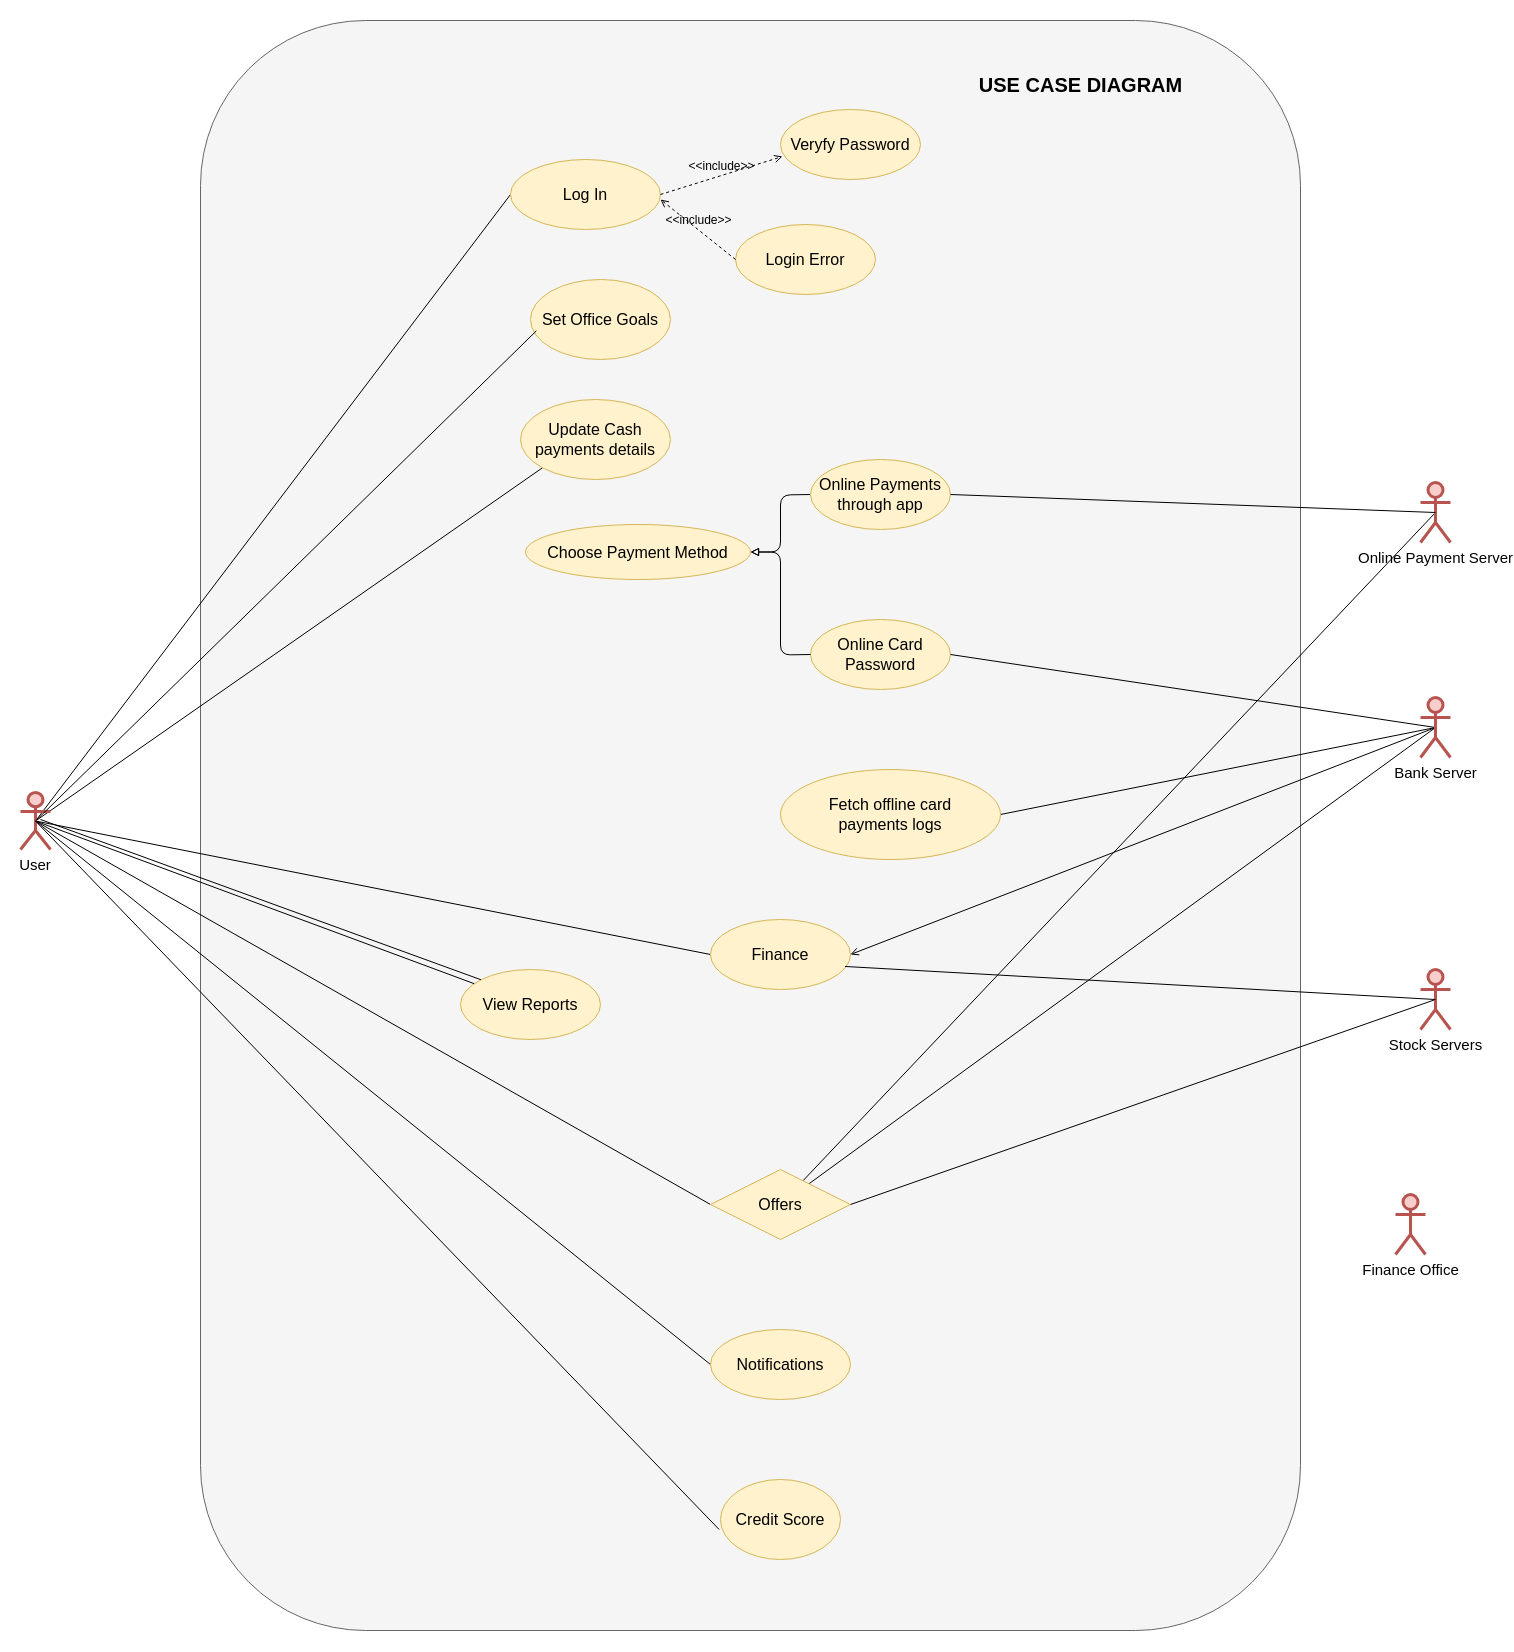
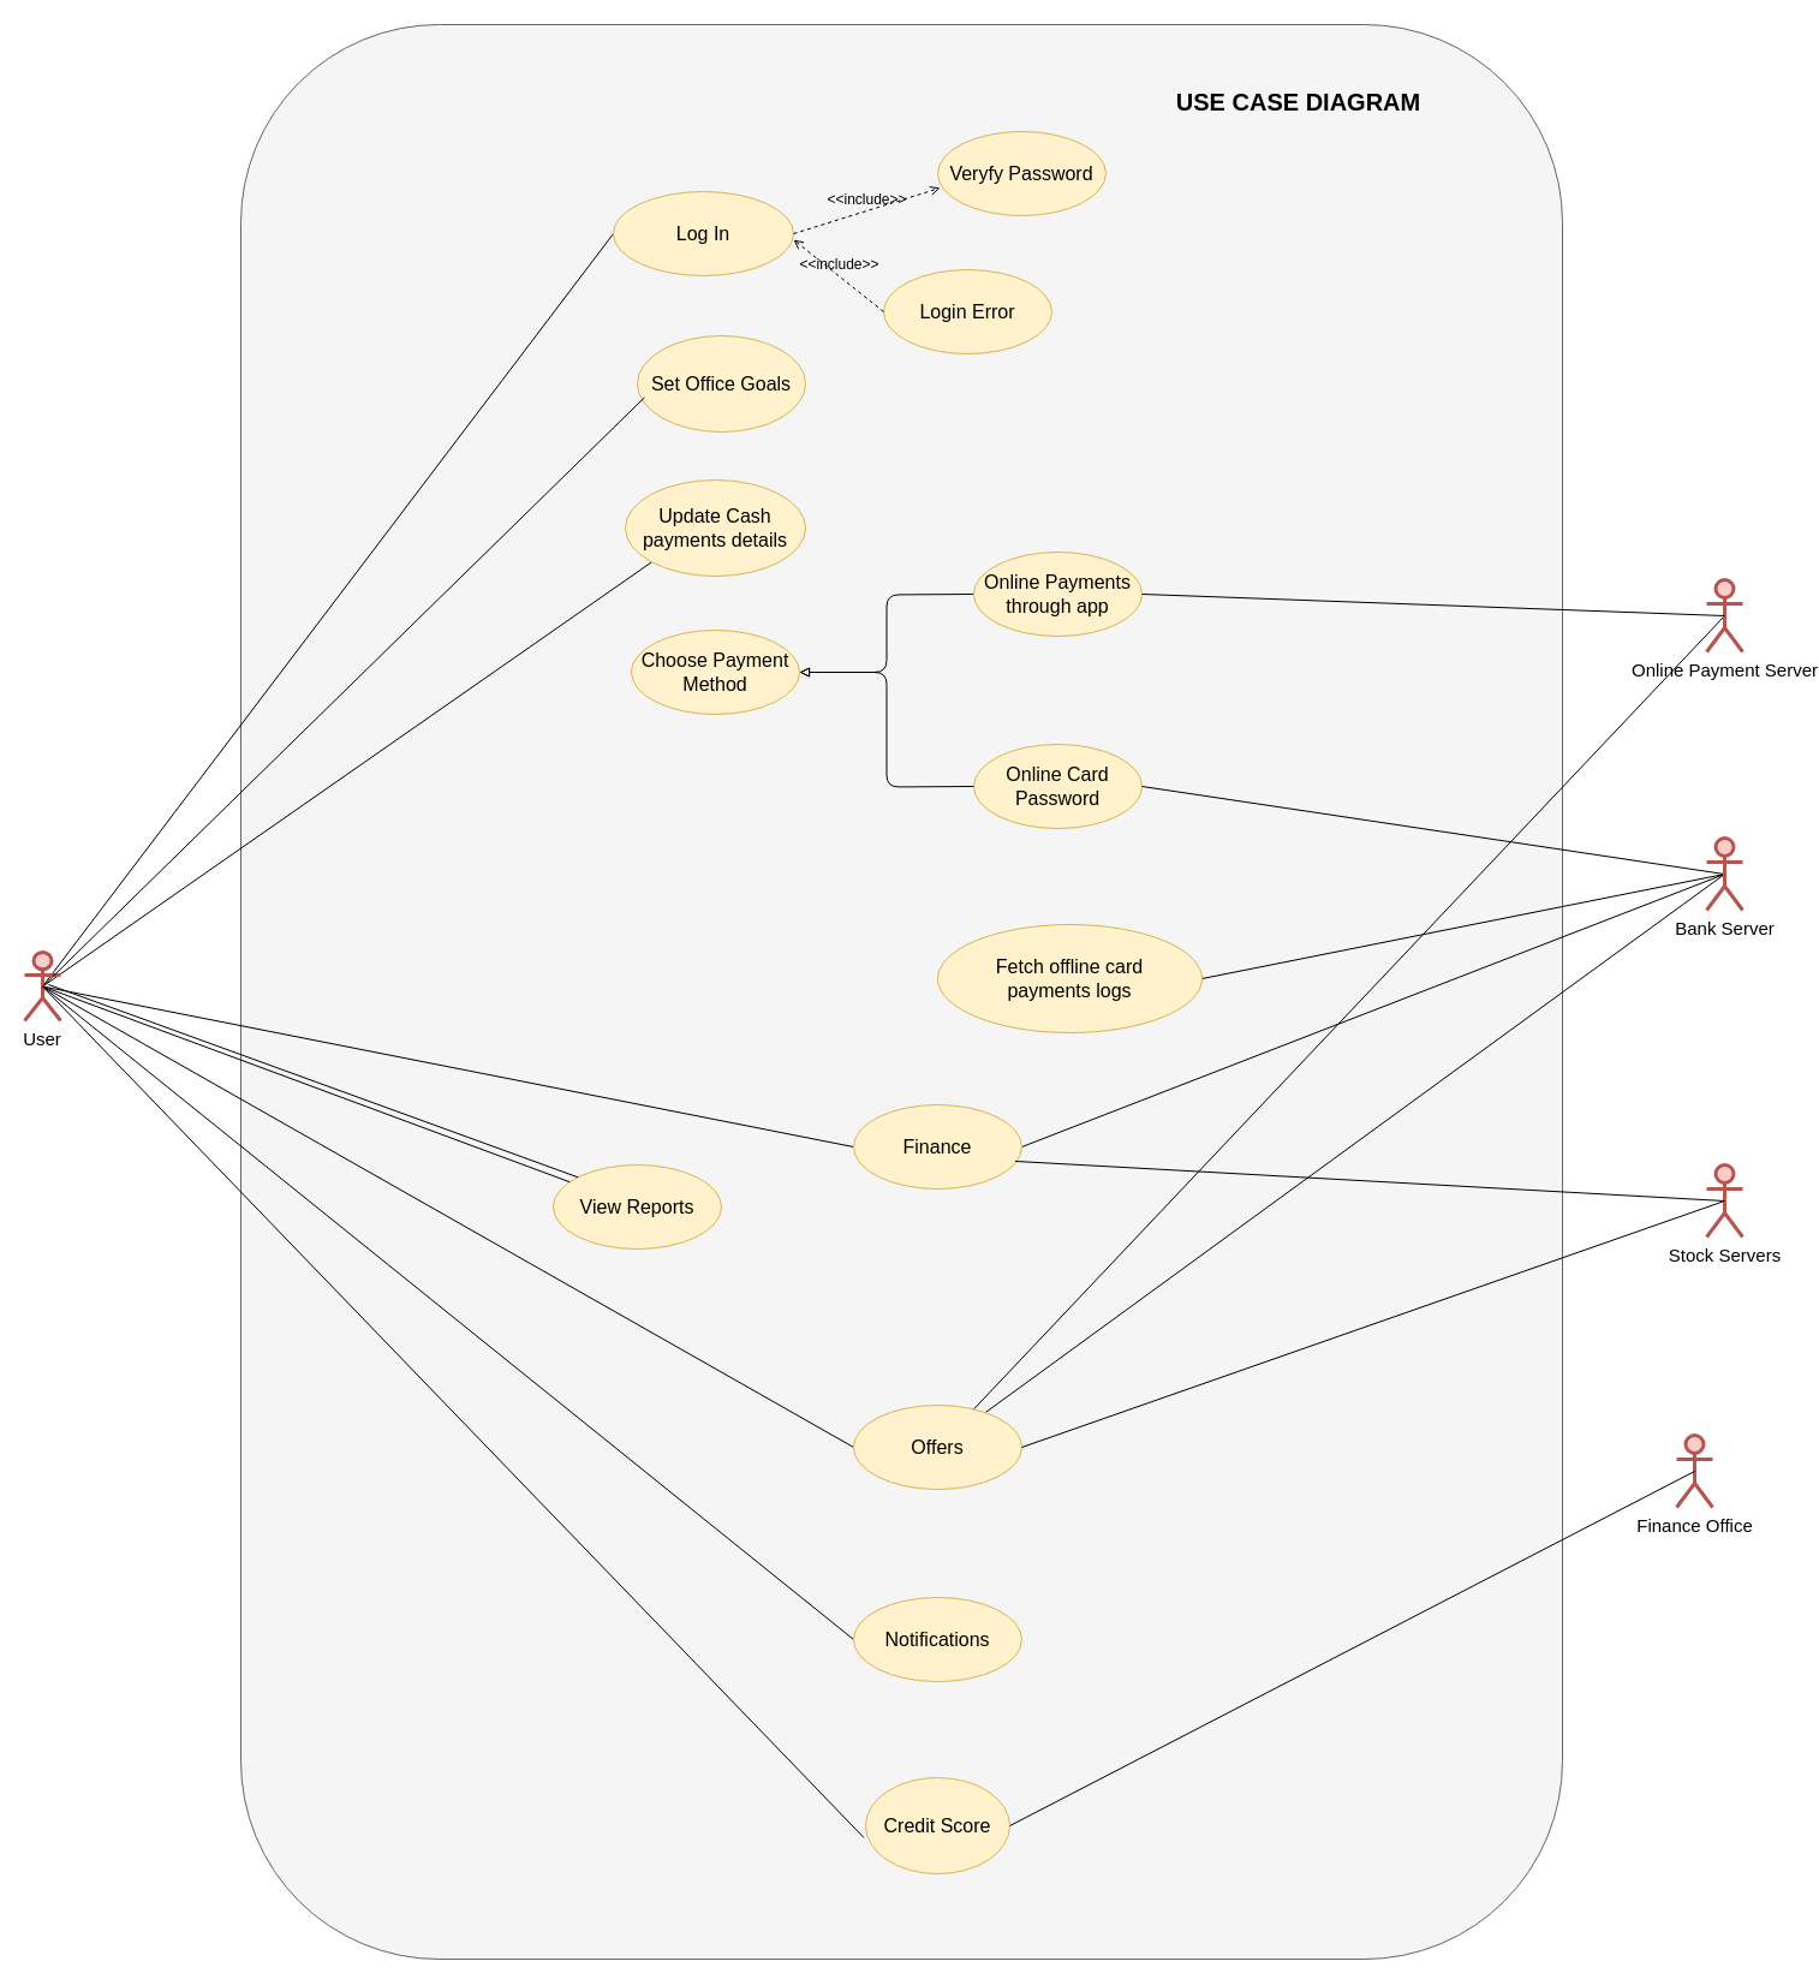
- <mxCell id="27" value="Choose Payment Method" style="ellipse;whiteSpace=wrap;html=1;rounded=1;labelBackgroundColor=none;fillColor=#fff2cc;strokeColor=#d6b656;fontSize=16;" parent="1" vertex="1"><mxGeometry x="525" y="524" width="225" height="55" as="geometry" /></mxCell>
+ <mxCell id="27" value="Choose Payment Method" style="ellipse;whiteSpace=wrap;html=1;rounded=1;labelBackgroundColor=none;fillColor=#fff2cc;strokeColor=#d6b656;fontSize=16;" parent="1" vertex="1"><mxGeometry x="525" y="524" width="140" height="70" as="geometry" /></mxCell>
- <mxCell id="16" style="rounded=1;orthogonalLoop=1;jettySize=auto;html=1;exitX=0.5;exitY=0.5;exitDx=0;exitDy=0;exitPerimeter=0;entryX=1;entryY=0.5;entryDx=0;entryDy=0;endArrow=open;endFill=0;labelBackgroundColor=none;fontColor=default;" parent="1" source="18" target="21" edge="1"><mxGeometry relative="1" as="geometry" /></mxCell>
+ <mxCell id="16" style="rounded=1;orthogonalLoop=1;jettySize=auto;html=1;exitX=0.5;exitY=0.5;exitDx=0;exitDy=0;exitPerimeter=0;entryX=1;entryY=0.5;entryDx=0;entryDy=0;endArrow=none;endFill=0;labelBackgroundColor=none;fontColor=default;" parent="1" source="18" target="21" edge="1"><mxGeometry relative="1" as="geometry" /></mxCell>
- <mxCell id="22" value="Offers" style="rhombus;whiteSpace=wrap;html=1;labelBackgroundColor=none;fillColor=#fff2cc;strokeColor=#d6b656;fontSize=16;" parent="1" vertex="1"><mxGeometry x="710" y="1169" width="140" height="70" as="geometry" /></mxCell>
+ <mxCell id="22" value="Offers" style="ellipse;whiteSpace=wrap;html=1;rounded=1;labelBackgroundColor=none;fillColor=#fff2cc;strokeColor=#d6b656;fontSize=16;" parent="1" vertex="1"><mxGeometry x="710" y="1169" width="140" height="70" as="geometry" /></mxCell>
+ <mxCell id="41" style="rounded=1;orthogonalLoop=1;jettySize=auto;html=1;exitX=0.5;exitY=0.5;exitDx=0;exitDy=0;exitPerimeter=0;entryX=1;entryY=0.5;entryDx=0;entryDy=0;endArrow=none;endFill=0;labelBackgroundColor=none;fontColor=default;" parent="1" source="40" target="31" edge="1"><mxGeometry relative="1" as="geometry"><mxPoint x="1205" y="749" as="sourcePoint" /><mxPoint x="845" y="906" as="targetPoint" /></mxGeometry></mxCell>
